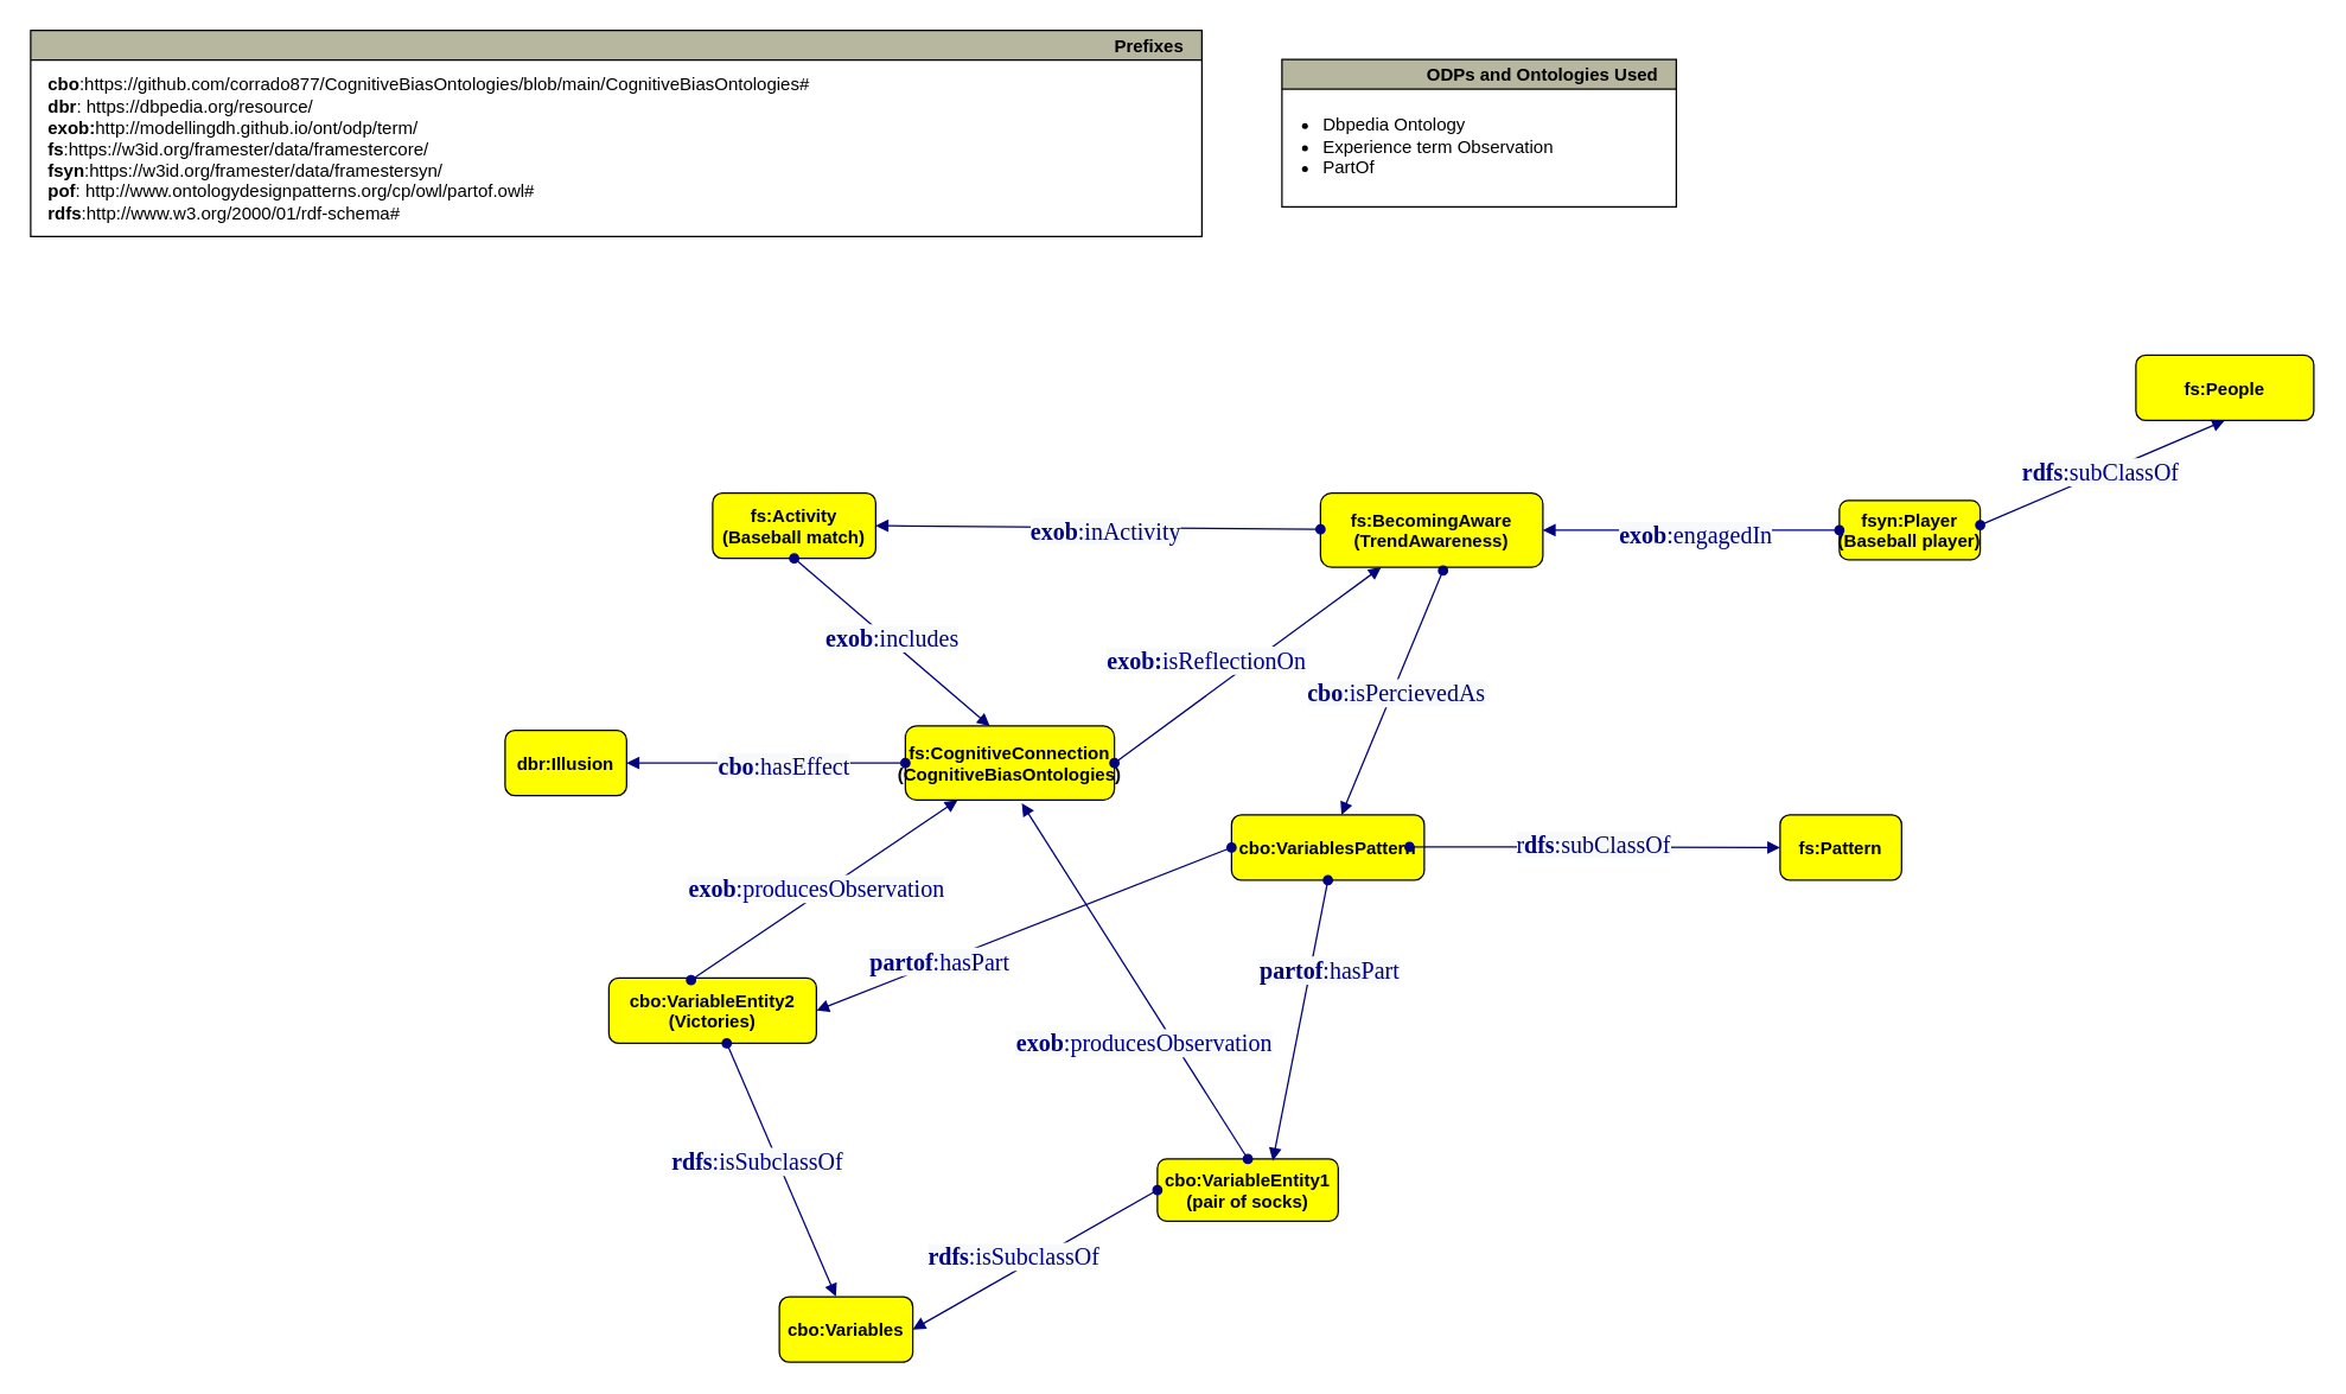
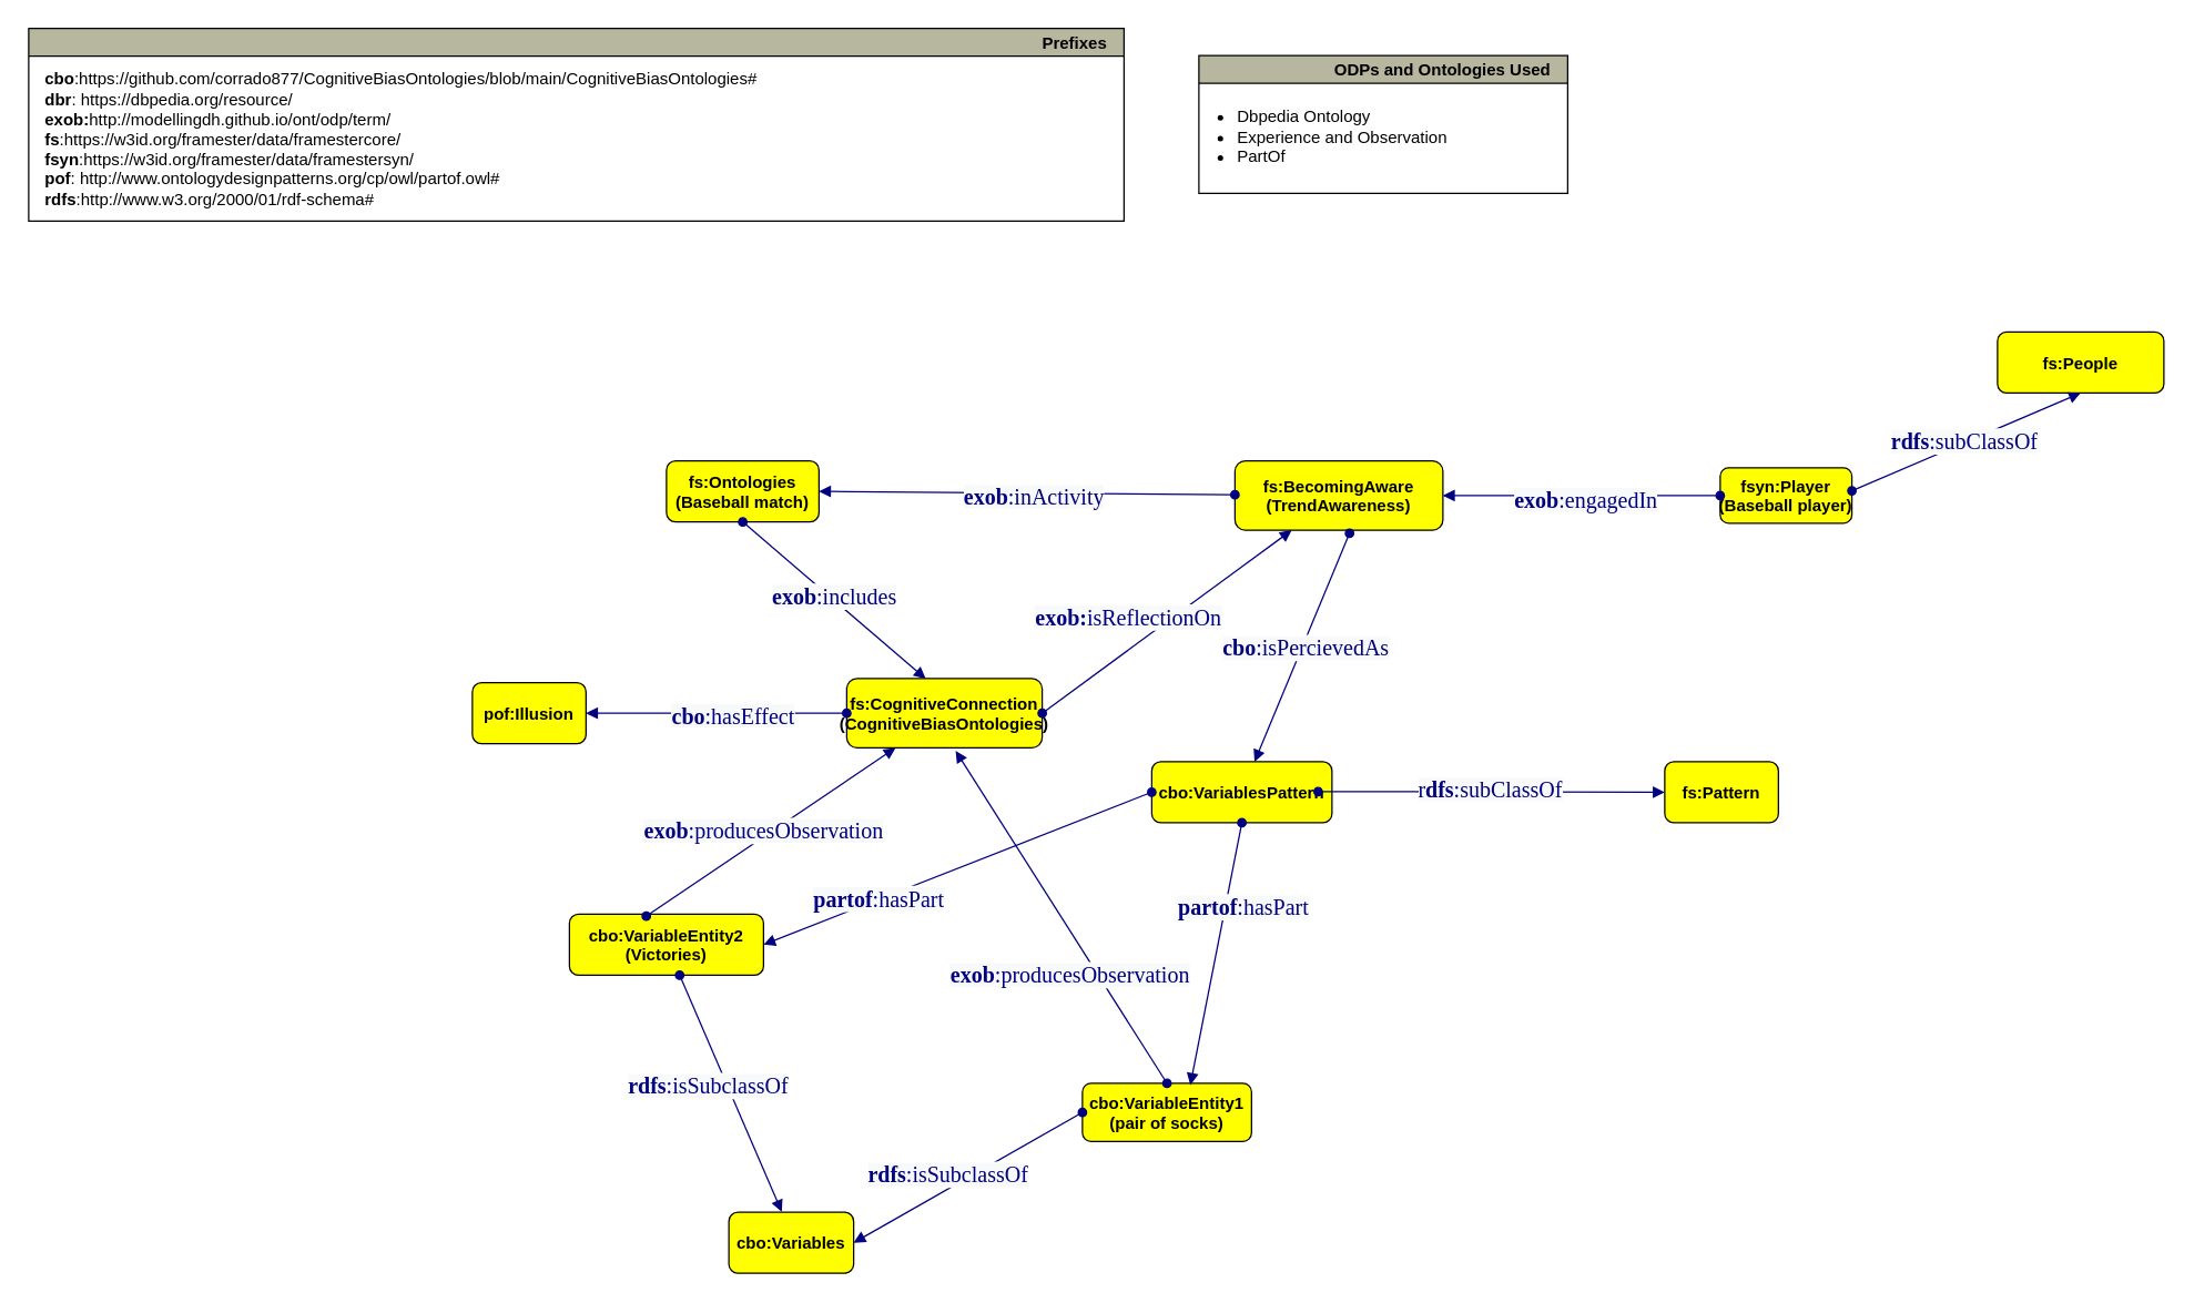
- <mxCell id="38" value="&lt;div&gt;&lt;br&gt;&lt;/div&gt;&lt;ul&gt;&lt;li style=&quot;border-color: var(--border-color);&quot;&gt;Dbpedia Ontology&lt;/li&gt;&lt;li style=&quot;border-color: var(--border-color);&quot;&gt;Experience term Observation&lt;/li&gt;&lt;li&gt;PartOf&lt;/li&gt;&lt;/ul&gt;" style="text;html=1;strokeColor=none;fillColor=none;align=left;verticalAlign=middle;whiteSpace=wrap;rounded=0;" parent="37" vertex="1"><mxGeometry x="-14" y="-19.5" width="270" height="141" as="geometry" /></mxCell>
+ <mxCell id="38" value="&lt;div&gt;&lt;br&gt;&lt;/div&gt;&lt;ul&gt;&lt;li style=&quot;border-color: var(--border-color);&quot;&gt;Dbpedia Ontology&lt;/li&gt;&lt;li style=&quot;border-color: var(--border-color);&quot;&gt;Experience and Observation&lt;/li&gt;&lt;li&gt;PartOf&lt;/li&gt;&lt;/ul&gt;" style="text;html=1;strokeColor=none;fillColor=none;align=left;verticalAlign=middle;whiteSpace=wrap;rounded=0;" parent="37" vertex="1"><mxGeometry x="-14" y="-19.5" width="270" height="141" as="geometry" /></mxCell>
- <mxCell id="8" value="fs:Activity&#10;(Baseball match)" style="graphMlID=n4;shape=rect;rounded=1;arcsize=30;fillColor=#ffff00;strokeColor=#000000;strokeWidth=1.0;fontStyle=1" parent="1" vertex="1"><mxGeometry x="480" y="332" width="110" height="44" as="geometry" /></mxCell>
+ <mxCell id="8" value="fs:Ontologies&#10;(Baseball match)" style="graphMlID=n4;shape=rect;rounded=1;arcsize=30;fillColor=#ffff00;strokeColor=#000000;strokeWidth=1.0;fontStyle=1" parent="1" vertex="1"><mxGeometry x="480" y="332" width="110" height="44" as="geometry" /></mxCell>
- <mxCell id="16" value="dbr:Illusion" style="graphMlID=n4;shape=rect;rounded=1;arcsize=30;fillColor=#ffff00;strokeColor=#000000;strokeWidth=1.0;fontStyle=1" parent="1" vertex="1"><mxGeometry x="340" y="492" width="81.968" height="44" as="geometry" /></mxCell>
+ <mxCell id="16" value="pof:Illusion" style="graphMlID=n4;shape=rect;rounded=1;arcsize=30;fillColor=#ffff00;strokeColor=#000000;strokeWidth=1.0;fontStyle=1" parent="1" vertex="1"><mxGeometry x="340" y="492" width="81.968" height="44" as="geometry" /></mxCell>
